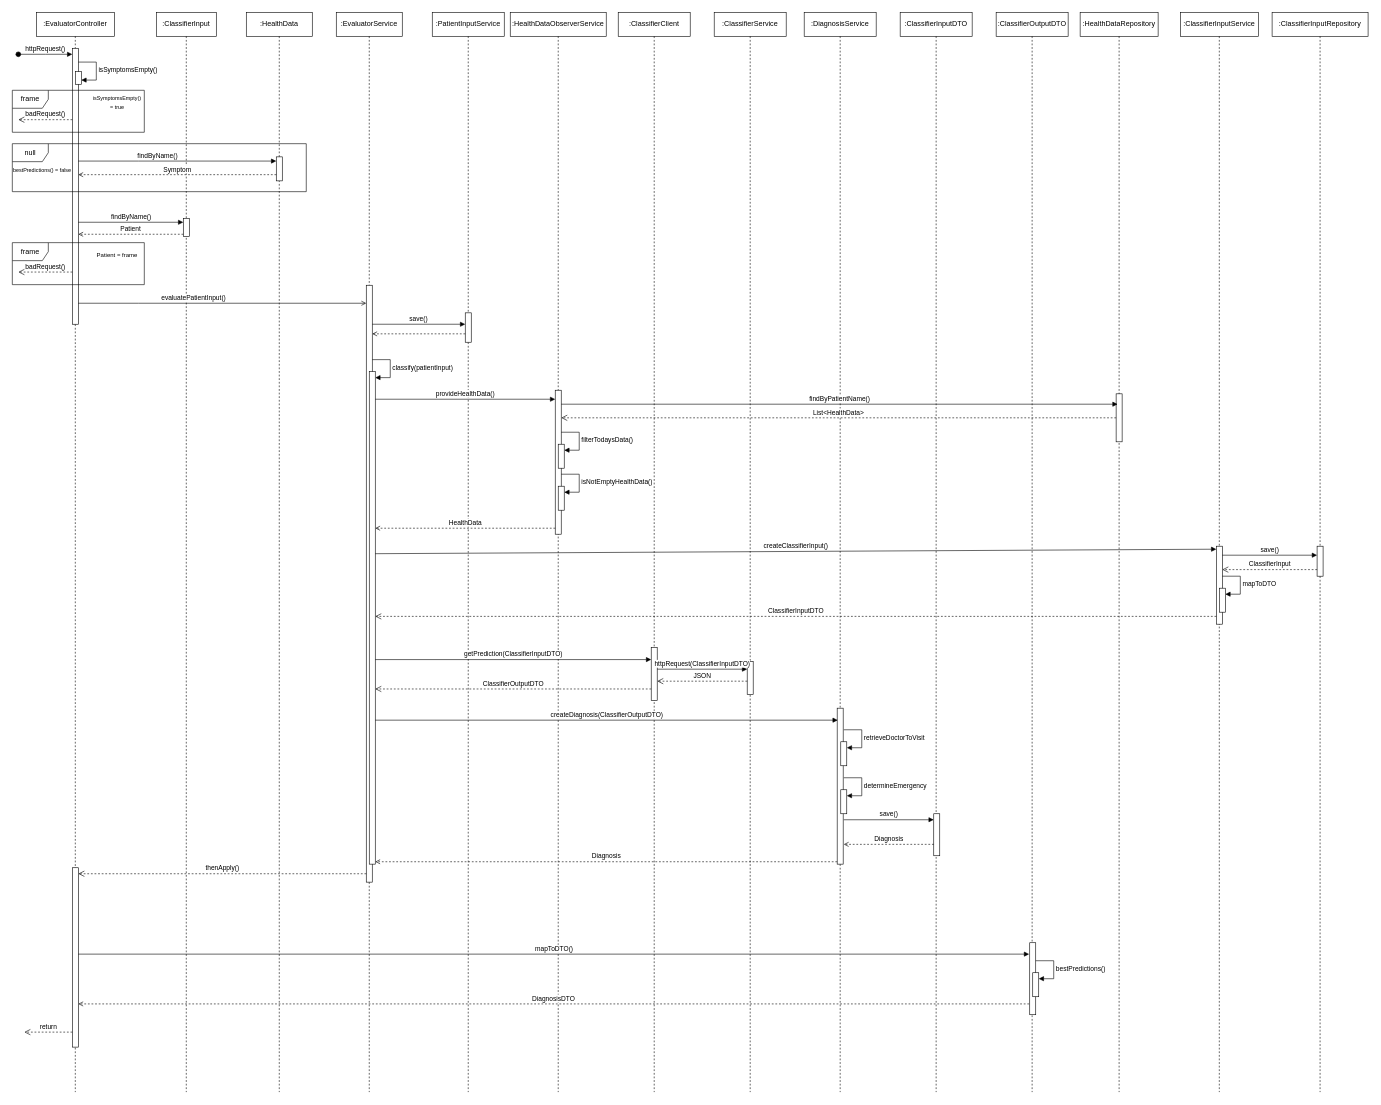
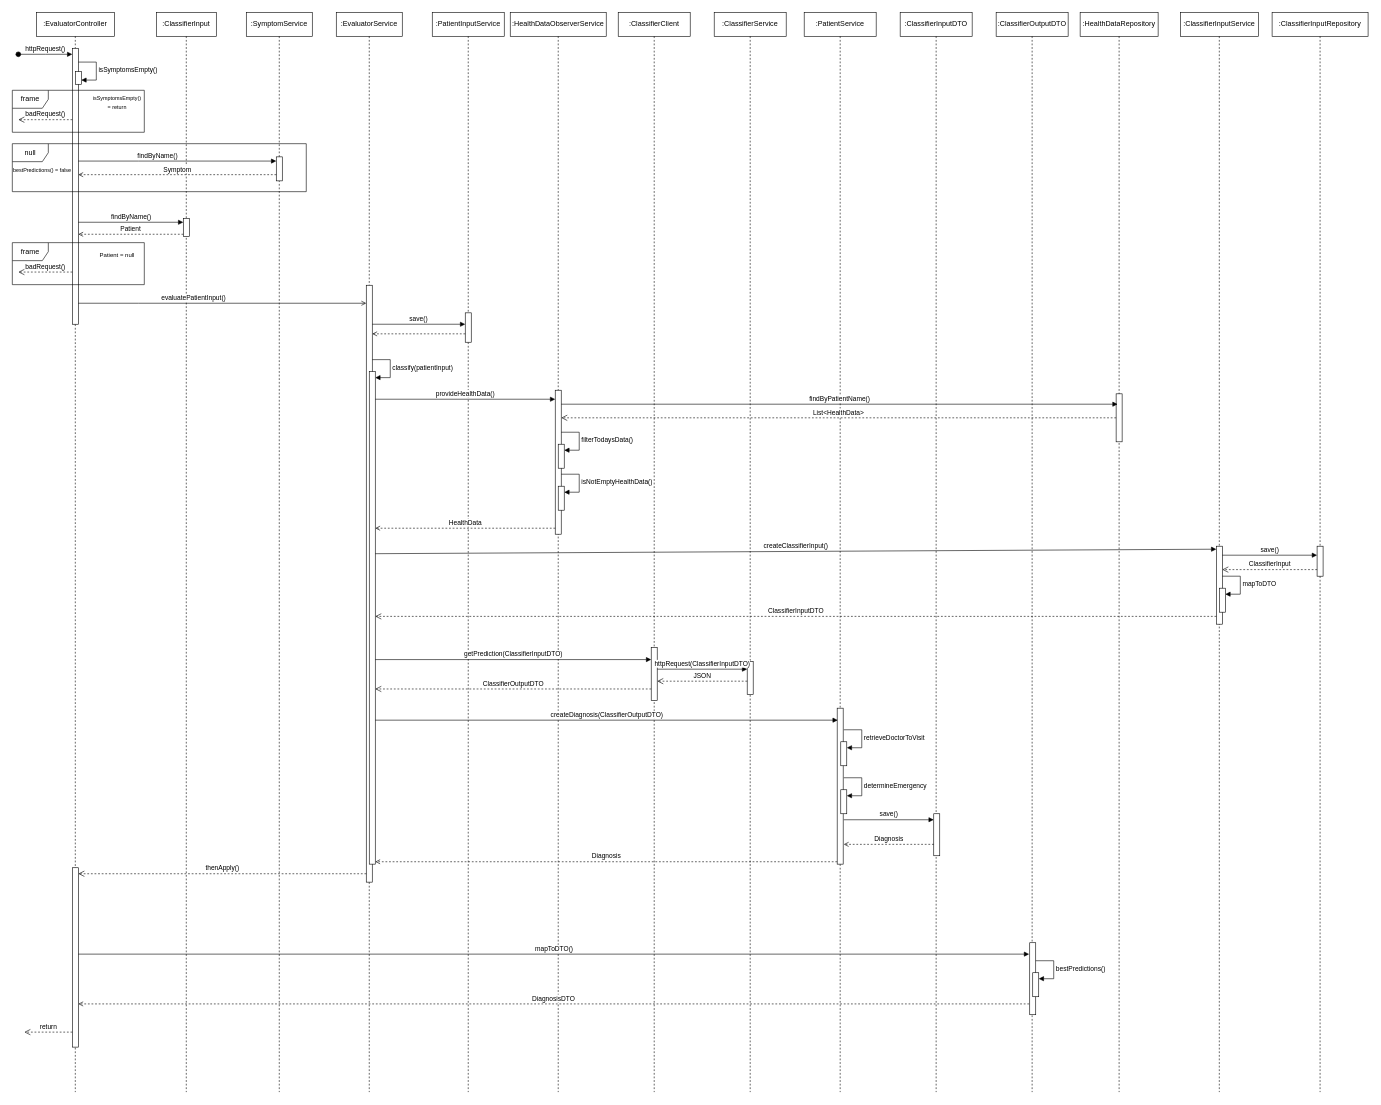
- <mxCell id="9" value=":HealthData" style="shape=umlLifeline;perimeter=lifelinePerimeter;whiteSpace=wrap;html=1;container=0;dropTarget=0;collapsible=0;recursiveResize=0;outlineConnect=0;portConstraint=eastwest;newEdgeStyle={&quot;edgeStyle&quot;:&quot;elbowEdgeStyle&quot;,&quot;elbow&quot;:&quot;vertical&quot;,&quot;curved&quot;:0,&quot;rounded&quot;:0};" parent="1" vertex="1"><mxGeometry x="410" y="20" width="110" height="1800" as="geometry" /></mxCell>
+ <mxCell id="9" value=":SymptomService" style="shape=umlLifeline;perimeter=lifelinePerimeter;whiteSpace=wrap;html=1;container=0;dropTarget=0;collapsible=0;recursiveResize=0;outlineConnect=0;portConstraint=eastwest;newEdgeStyle={&quot;edgeStyle&quot;:&quot;elbowEdgeStyle&quot;,&quot;elbow&quot;:&quot;vertical&quot;,&quot;curved&quot;:0,&quot;rounded&quot;:0};" parent="1" vertex="1"><mxGeometry x="410" y="20" width="110" height="1800" as="geometry" /></mxCell>
- <mxCell id="40" value=":Diagnosis&lt;span style=&quot;background-color: initial;&quot;&gt;Service&lt;/span&gt;" style="shape=umlLifeline;perimeter=lifelinePerimeter;whiteSpace=wrap;html=1;container=0;dropTarget=0;collapsible=0;recursiveResize=0;outlineConnect=0;portConstraint=eastwest;newEdgeStyle={&quot;edgeStyle&quot;:&quot;elbowEdgeStyle&quot;,&quot;elbow&quot;:&quot;vertical&quot;,&quot;curved&quot;:0,&quot;rounded&quot;:0};" parent="1" vertex="1"><mxGeometry x="1340" y="20" width="120" height="1800" as="geometry" /></mxCell>
+ <mxCell id="40" value=":Patient&lt;span style=&quot;background-color: initial;&quot;&gt;Service&lt;/span&gt;" style="shape=umlLifeline;perimeter=lifelinePerimeter;whiteSpace=wrap;html=1;container=0;dropTarget=0;collapsible=0;recursiveResize=0;outlineConnect=0;portConstraint=eastwest;newEdgeStyle={&quot;edgeStyle&quot;:&quot;elbowEdgeStyle&quot;,&quot;elbow&quot;:&quot;vertical&quot;,&quot;curved&quot;:0,&quot;rounded&quot;:0};" parent="1" vertex="1"><mxGeometry x="1340" y="20" width="120" height="1800" as="geometry" /></mxCell>
- <mxCell id="62" value="&lt;font style=&quot;font-size: 9px;&quot;&gt;isSymptomsEmpty() = true&lt;/font&gt;" style="text;html=1;align=center;verticalAlign=middle;whiteSpace=wrap;rounded=0;" vertex="1" parent="1"><mxGeometry x="150" y="150" width="90" height="40" as="geometry" /></mxCell>
+ <mxCell id="62" value="&lt;font style=&quot;font-size: 9px;&quot;&gt;isSymptomsEmpty() = return&lt;/font&gt;" style="text;html=1;align=center;verticalAlign=middle;whiteSpace=wrap;rounded=0;" vertex="1" parent="1"><mxGeometry x="150" y="150" width="90" height="40" as="geometry" /></mxCell>
- <mxCell id="68" value="&lt;font size=&quot;1&quot;&gt;Patient = frame&lt;/font&gt;" style="text;html=1;align=center;verticalAlign=middle;whiteSpace=wrap;rounded=0;" vertex="1" parent="1"><mxGeometry x="150" y="404" width="90" height="40" as="geometry" /></mxCell>
+ <mxCell id="68" value="&lt;font size=&quot;1&quot;&gt;Patient = null&lt;/font&gt;" style="text;html=1;align=center;verticalAlign=middle;whiteSpace=wrap;rounded=0;" vertex="1" parent="1"><mxGeometry x="150" y="404" width="90" height="40" as="geometry" /></mxCell>
